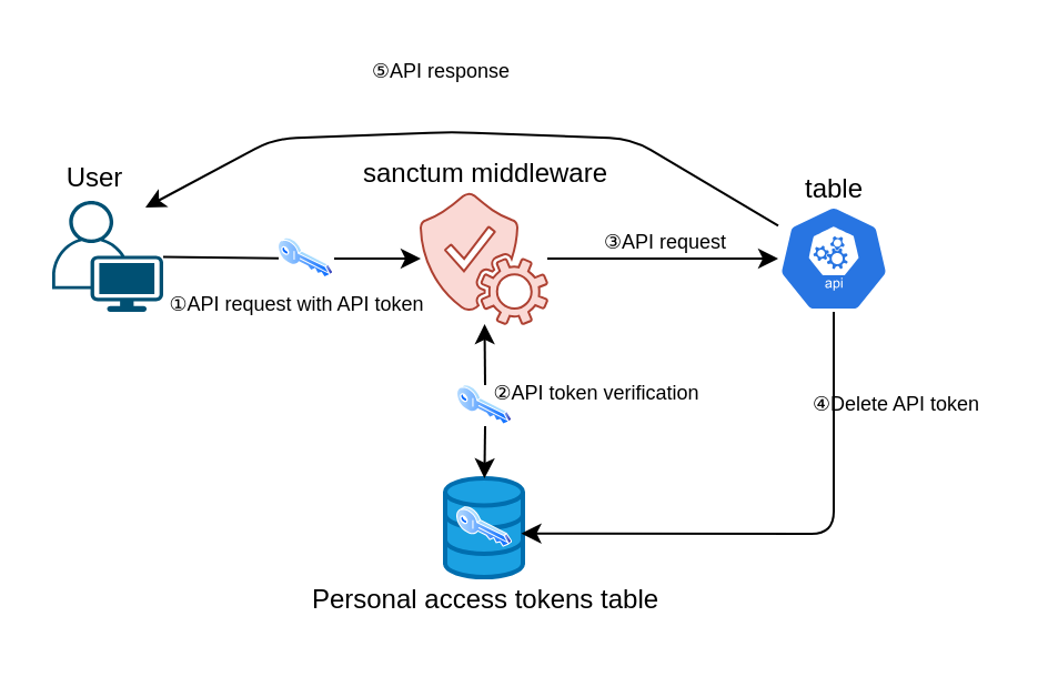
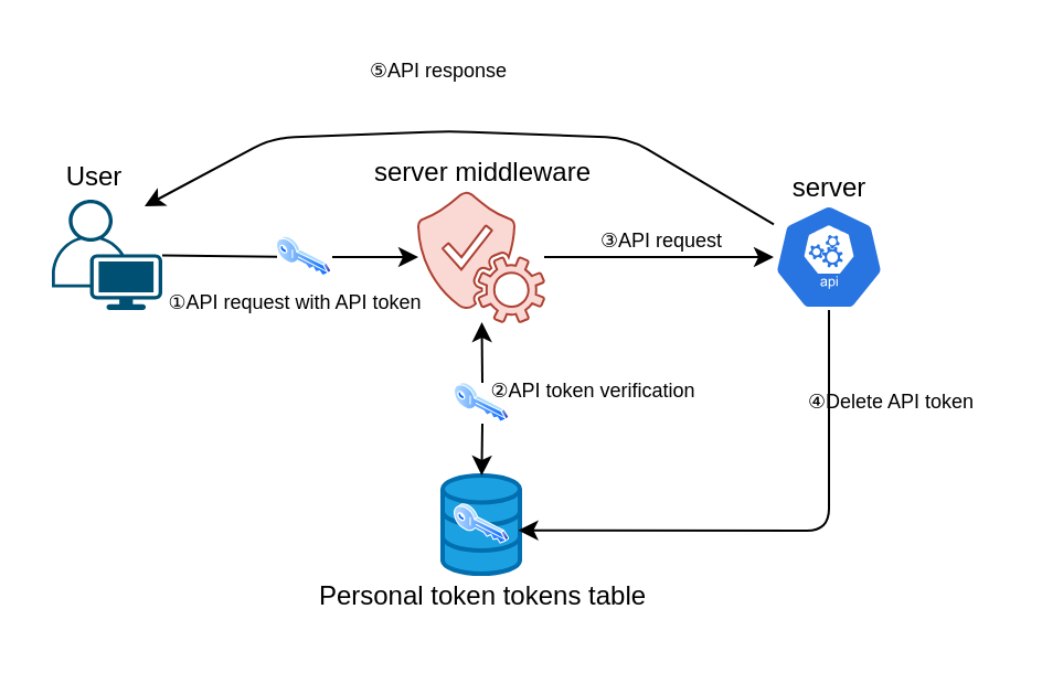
- <mxCell id="13" value="&lt;font style=&quot;font-size: 12px;&quot;&gt;sanctum middleware&lt;/font&gt;" style="text;html=1;align=center;verticalAlign=middle;resizable=0;points=[];autosize=1;strokeColor=none;fillColor=none;fontSize=9;fontColor=#000000;" parent="1" vertex="1"><mxGeometry x="154" y="65" width="128" height="26" as="geometry" /></mxCell>
+ <mxCell id="13" value="&lt;font style=&quot;font-size: 12px;&quot;&gt;server middleware&lt;/font&gt;" style="text;html=1;align=center;verticalAlign=middle;resizable=0;points=[];autosize=1;strokeColor=none;fillColor=none;fontSize=9;fontColor=#000000;" parent="1" vertex="1"><mxGeometry x="154" y="65" width="128" height="26" as="geometry" /></mxCell>
- <mxCell id="14" value="&lt;font style=&quot;font-size: 12px;&quot;&gt;table&lt;/font&gt;" style="text;html=1;align=center;verticalAlign=middle;resizable=0;points=[];autosize=1;strokeColor=none;fillColor=none;fontSize=9;fontColor=#000000;" parent="1" vertex="1"><mxGeometry x="349.5" y="72" width="51" height="26" as="geometry" /></mxCell>
+ <mxCell id="14" value="&lt;font style=&quot;font-size: 12px;&quot;&gt;server&lt;/font&gt;" style="text;html=1;align=center;verticalAlign=middle;resizable=0;points=[];autosize=1;strokeColor=none;fillColor=none;fontSize=9;fontColor=#000000;" parent="1" vertex="1"><mxGeometry x="349.5" y="72" width="51" height="26" as="geometry" /></mxCell>
- <mxCell id="19" value="&lt;font color=&quot;#000000&quot;&gt;Personal access tokens table&lt;/font&gt;" style="text;html=1;align=center;verticalAlign=middle;resizable=0;points=[];autosize=1;strokeColor=none;fillColor=none;" parent="1" vertex="1"><mxGeometry x="131" y="256.55" width="174" height="26" as="geometry" /></mxCell>
+ <mxCell id="19" value="&lt;font color=&quot;#000000&quot;&gt;Personal token tokens table&lt;/font&gt;" style="text;html=1;align=center;verticalAlign=middle;resizable=0;points=[];autosize=1;strokeColor=none;fillColor=none;" parent="1" vertex="1"><mxGeometry x="131" y="256.55" width="174" height="26" as="geometry" /></mxCell>
